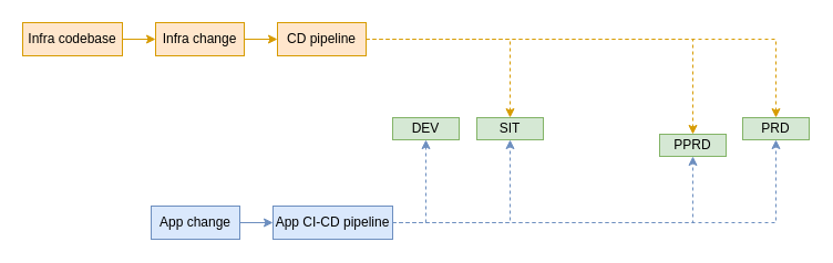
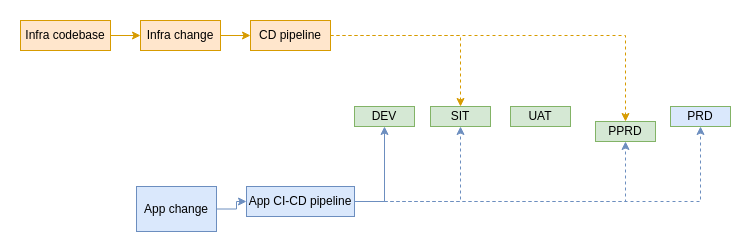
- <mxCell id="10" value="" style="edgeStyle=orthogonalEdgeStyle;rounded=0;orthogonalLoop=1;jettySize=auto;html=1;exitX=1;exitY=0.5;exitDx=0;exitDy=0;entryX=0.5;entryY=0;entryDx=0;entryDy=0;fillColor=#ffe6cc;strokeColor=#d79b00;dashed=1;" edge="1" parent="1" source="7" target="9"><mxGeometry relative="1" as="geometry"><mxPoint x="340" y="53" as="sourcePoint" /><mxPoint x="310" y="-2" as="targetPoint" /></mxGeometry></mxCell>
+ <mxCell id="16" value="UAT" style="rounded=0;whiteSpace=wrap;html=1;fillColor=#d5e8d4;strokeColor=#82b366;" vertex="1" parent="1"><mxGeometry x="510" y="106" width="60" height="20" as="geometry" /></mxCell>
- <mxCell id="9" value="PRD" style="rounded=0;whiteSpace=wrap;html=1;fillColor=#d5e8d4;strokeColor=#82b366;" vertex="1" parent="1"><mxGeometry x="670" y="106" width="60" height="20" as="geometry" /></mxCell>
+ <mxCell id="9" value="PRD" style="rounded=0;whiteSpace=wrap;html=1;fillColor=#dae8fc;strokeColor=#82b366;" vertex="1" parent="1"><mxGeometry x="670" y="106" width="60" height="20" as="geometry" /></mxCell>
- <mxCell id="21" value="" style="edgeStyle=orthogonalEdgeStyle;rounded=0;orthogonalLoop=1;jettySize=auto;html=1;exitX=1;exitY=0.5;exitDx=0;exitDy=0;entryX=0.5;entryY=1;entryDx=0;entryDy=0;fillColor=#dae8fc;strokeColor=#6c8ebf;dashed=1;" edge="1" parent="1" source="15" target="11"><mxGeometry relative="1" as="geometry"><mxPoint x="364" y="203" as="sourcePoint" /><mxPoint x="470" y="136" as="targetPoint" /></mxGeometry></mxCell>
+ <mxCell id="21" value="" style="edgeStyle=orthogonalEdgeStyle;rounded=0;orthogonalLoop=1;jettySize=auto;html=1;exitX=1;exitY=0.5;exitDx=0;exitDy=0;entryX=0.5;entryY=1;entryDx=0;entryDy=0;fillColor=#dae8fc;strokeColor=#6c8ebf;dashed=0;" edge="1" parent="1" source="15" target="11"><mxGeometry relative="1" as="geometry"><mxPoint x="364" y="203" as="sourcePoint" /><mxPoint x="470" y="136" as="targetPoint" /></mxGeometry></mxCell>
- <mxCell id="14" value="App change" style="rounded=0;whiteSpace=wrap;html=1;fillColor=#dae8fc;strokeColor=#6c8ebf;" vertex="1" parent="1"><mxGeometry x="136" y="186" width="80" height="30" as="geometry" /></mxCell>
+ <mxCell id="14" value="App change" style="rounded=0;whiteSpace=wrap;html=1;fillColor=#dae8fc;strokeColor=#6c8ebf;" vertex="1" parent="1"><mxGeometry x="136" y="186" width="80" height="45" as="geometry" /></mxCell>
